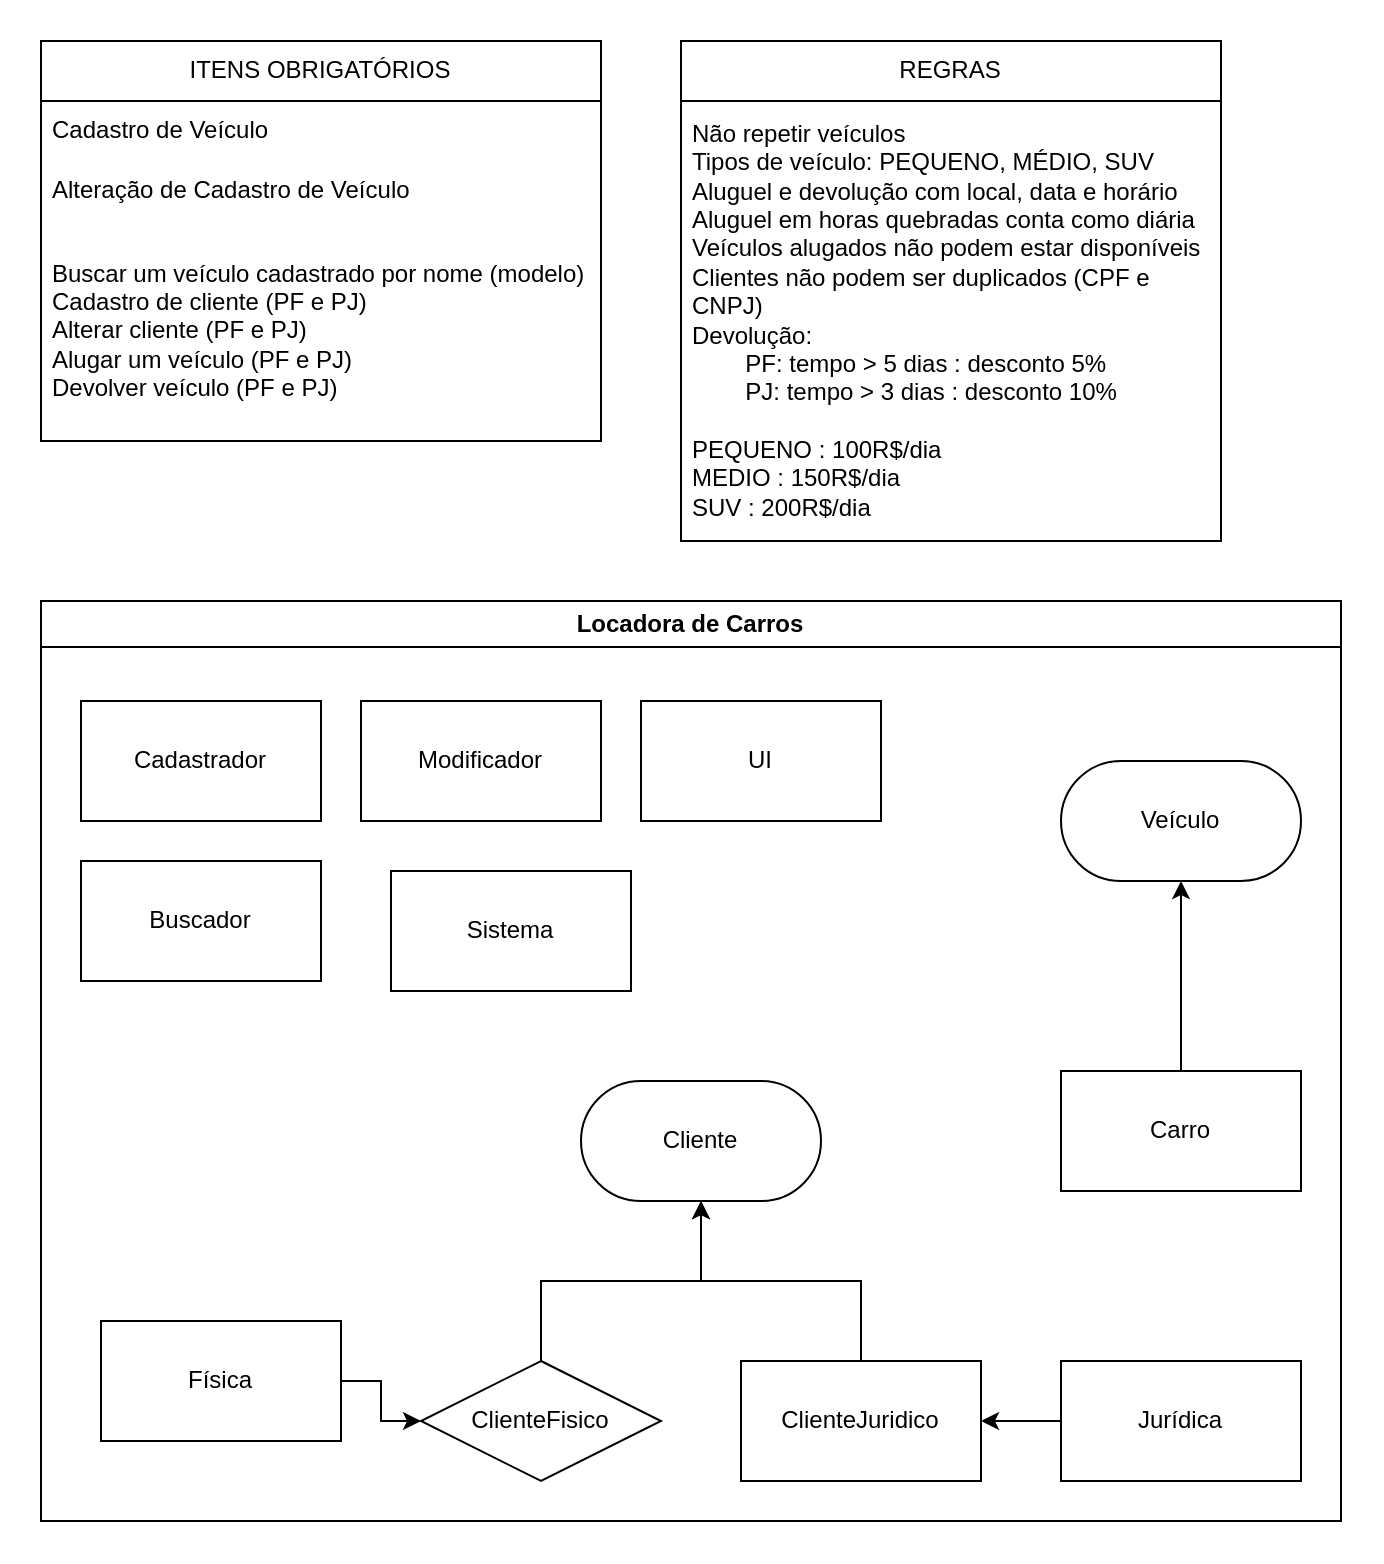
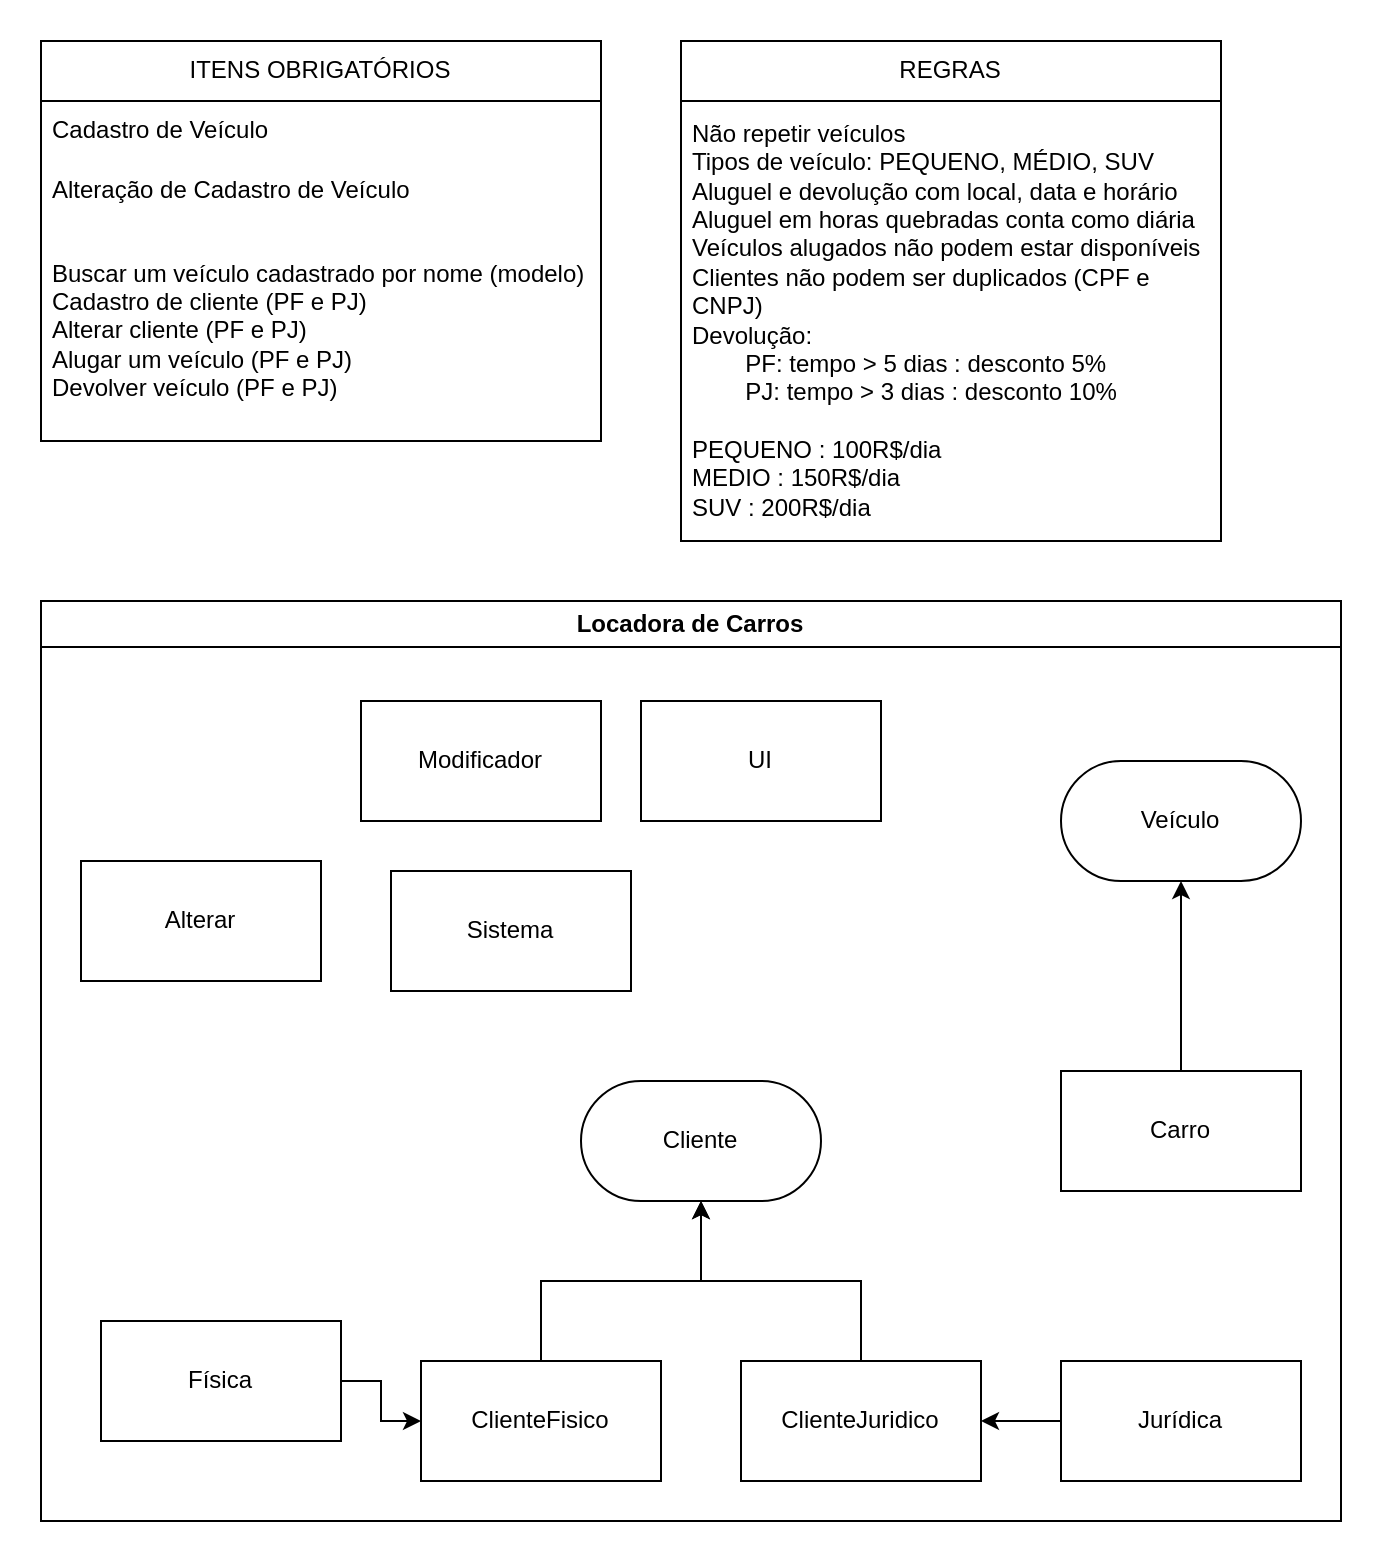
- <mxCell id="22" value="Cadastrador" style="rounded=0;whiteSpace=wrap;html=1;" parent="9" vertex="1"><mxGeometry x="20" y="50" width="120" height="60" as="geometry" /></mxCell>
- <mxCell id="23" value="Buscador" style="rounded=0;whiteSpace=wrap;html=1;" parent="9" vertex="1"><mxGeometry x="20" y="130" width="120" height="60" as="geometry" /></mxCell>
+ <mxCell id="23" value="Alterar" style="rounded=0;whiteSpace=wrap;html=1;" parent="9" vertex="1"><mxGeometry x="20" y="130" width="120" height="60" as="geometry" /></mxCell>
- <mxCell id="12" value="ClienteFisico" style="rhombus;whiteSpace=wrap;html=1;" parent="9" vertex="1"><mxGeometry x="190" y="380" width="120" height="60" as="geometry" /></mxCell>
+ <mxCell id="12" value="ClienteFisico" style="rounded=0;whiteSpace=wrap;html=1;" parent="9" vertex="1"><mxGeometry x="190" y="380" width="120" height="60" as="geometry" /></mxCell>
